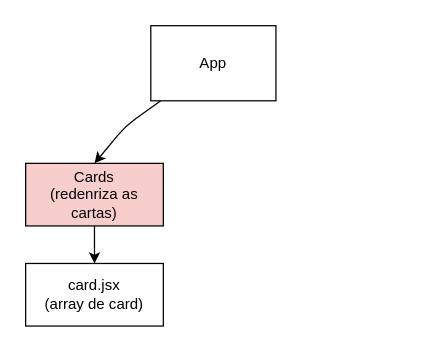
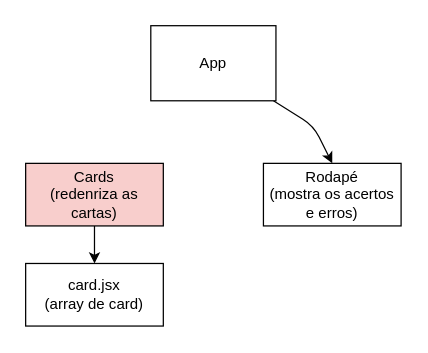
+ <mxCell id="2" style="edgeStyle=none;html=1;entryX=0.5;entryY=0;entryDx=0;entryDy=0;" edge="1" parent="1" source="4" target="7"><mxGeometry relative="1" as="geometry"><Array as="points"><mxPoint x="250" y="100" /></Array></mxGeometry></mxCell>
- <mxCell id="3" style="edgeStyle=none;html=1;entryX=0.5;entryY=0;entryDx=0;entryDy=0;" edge="1" parent="1" source="4" target="6"><mxGeometry relative="1" as="geometry"><Array as="points"><mxPoint x="100" y="100" /></Array></mxGeometry></mxCell>
+ <mxCell id="7" value="Rodapé&lt;br&gt;(mostra os acertos e erros)" style="rounded=0;whiteSpace=wrap;html=1;" vertex="1" parent="1"><mxGeometry x="210" y="130" width="110" height="50" as="geometry" /></mxCell>
